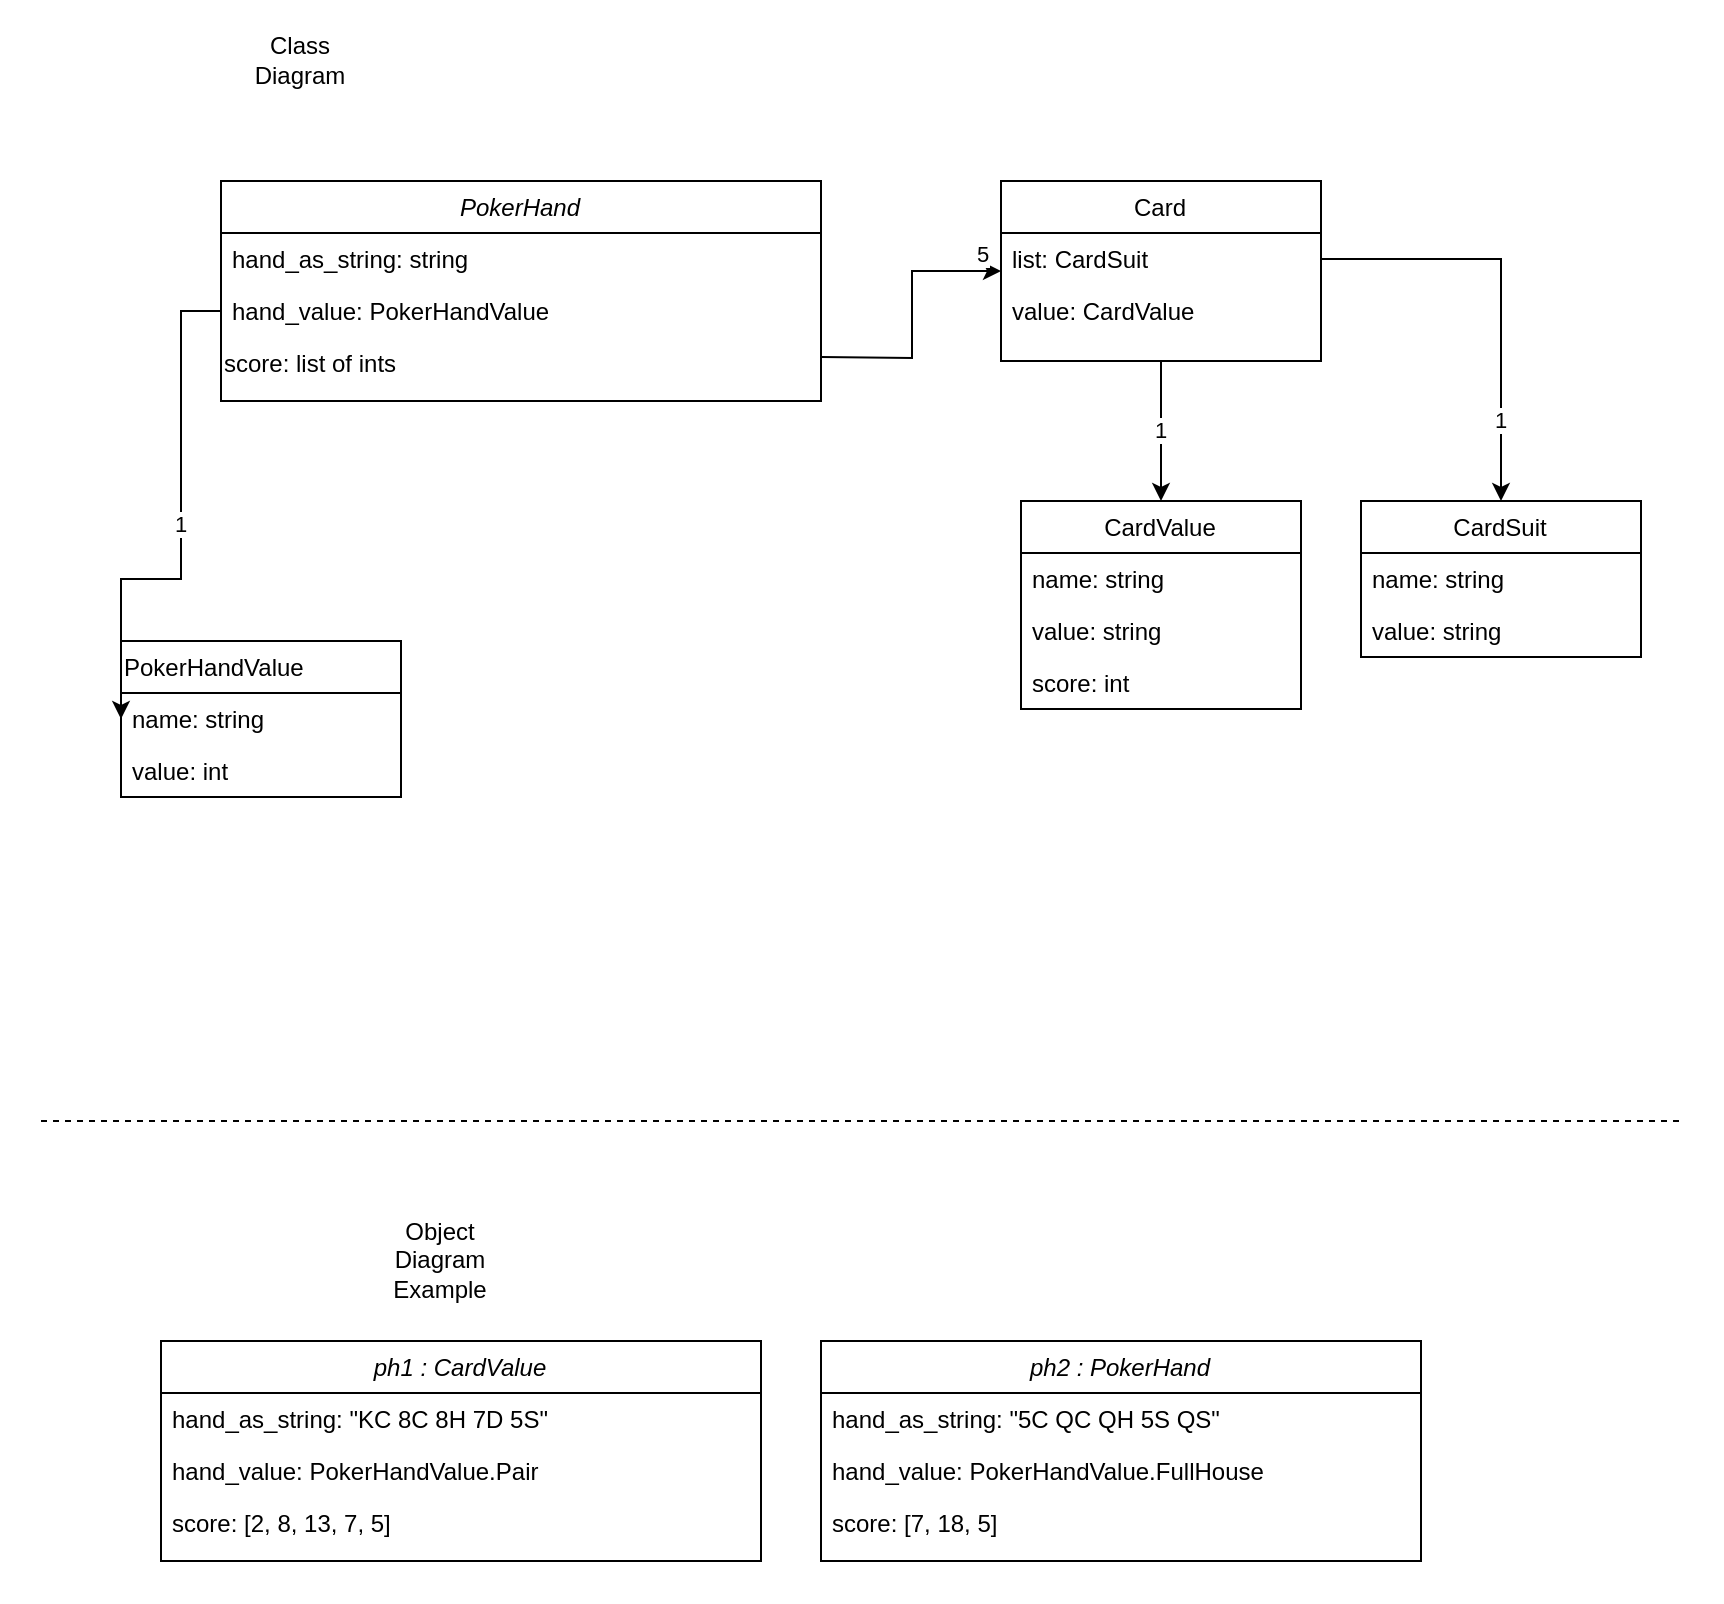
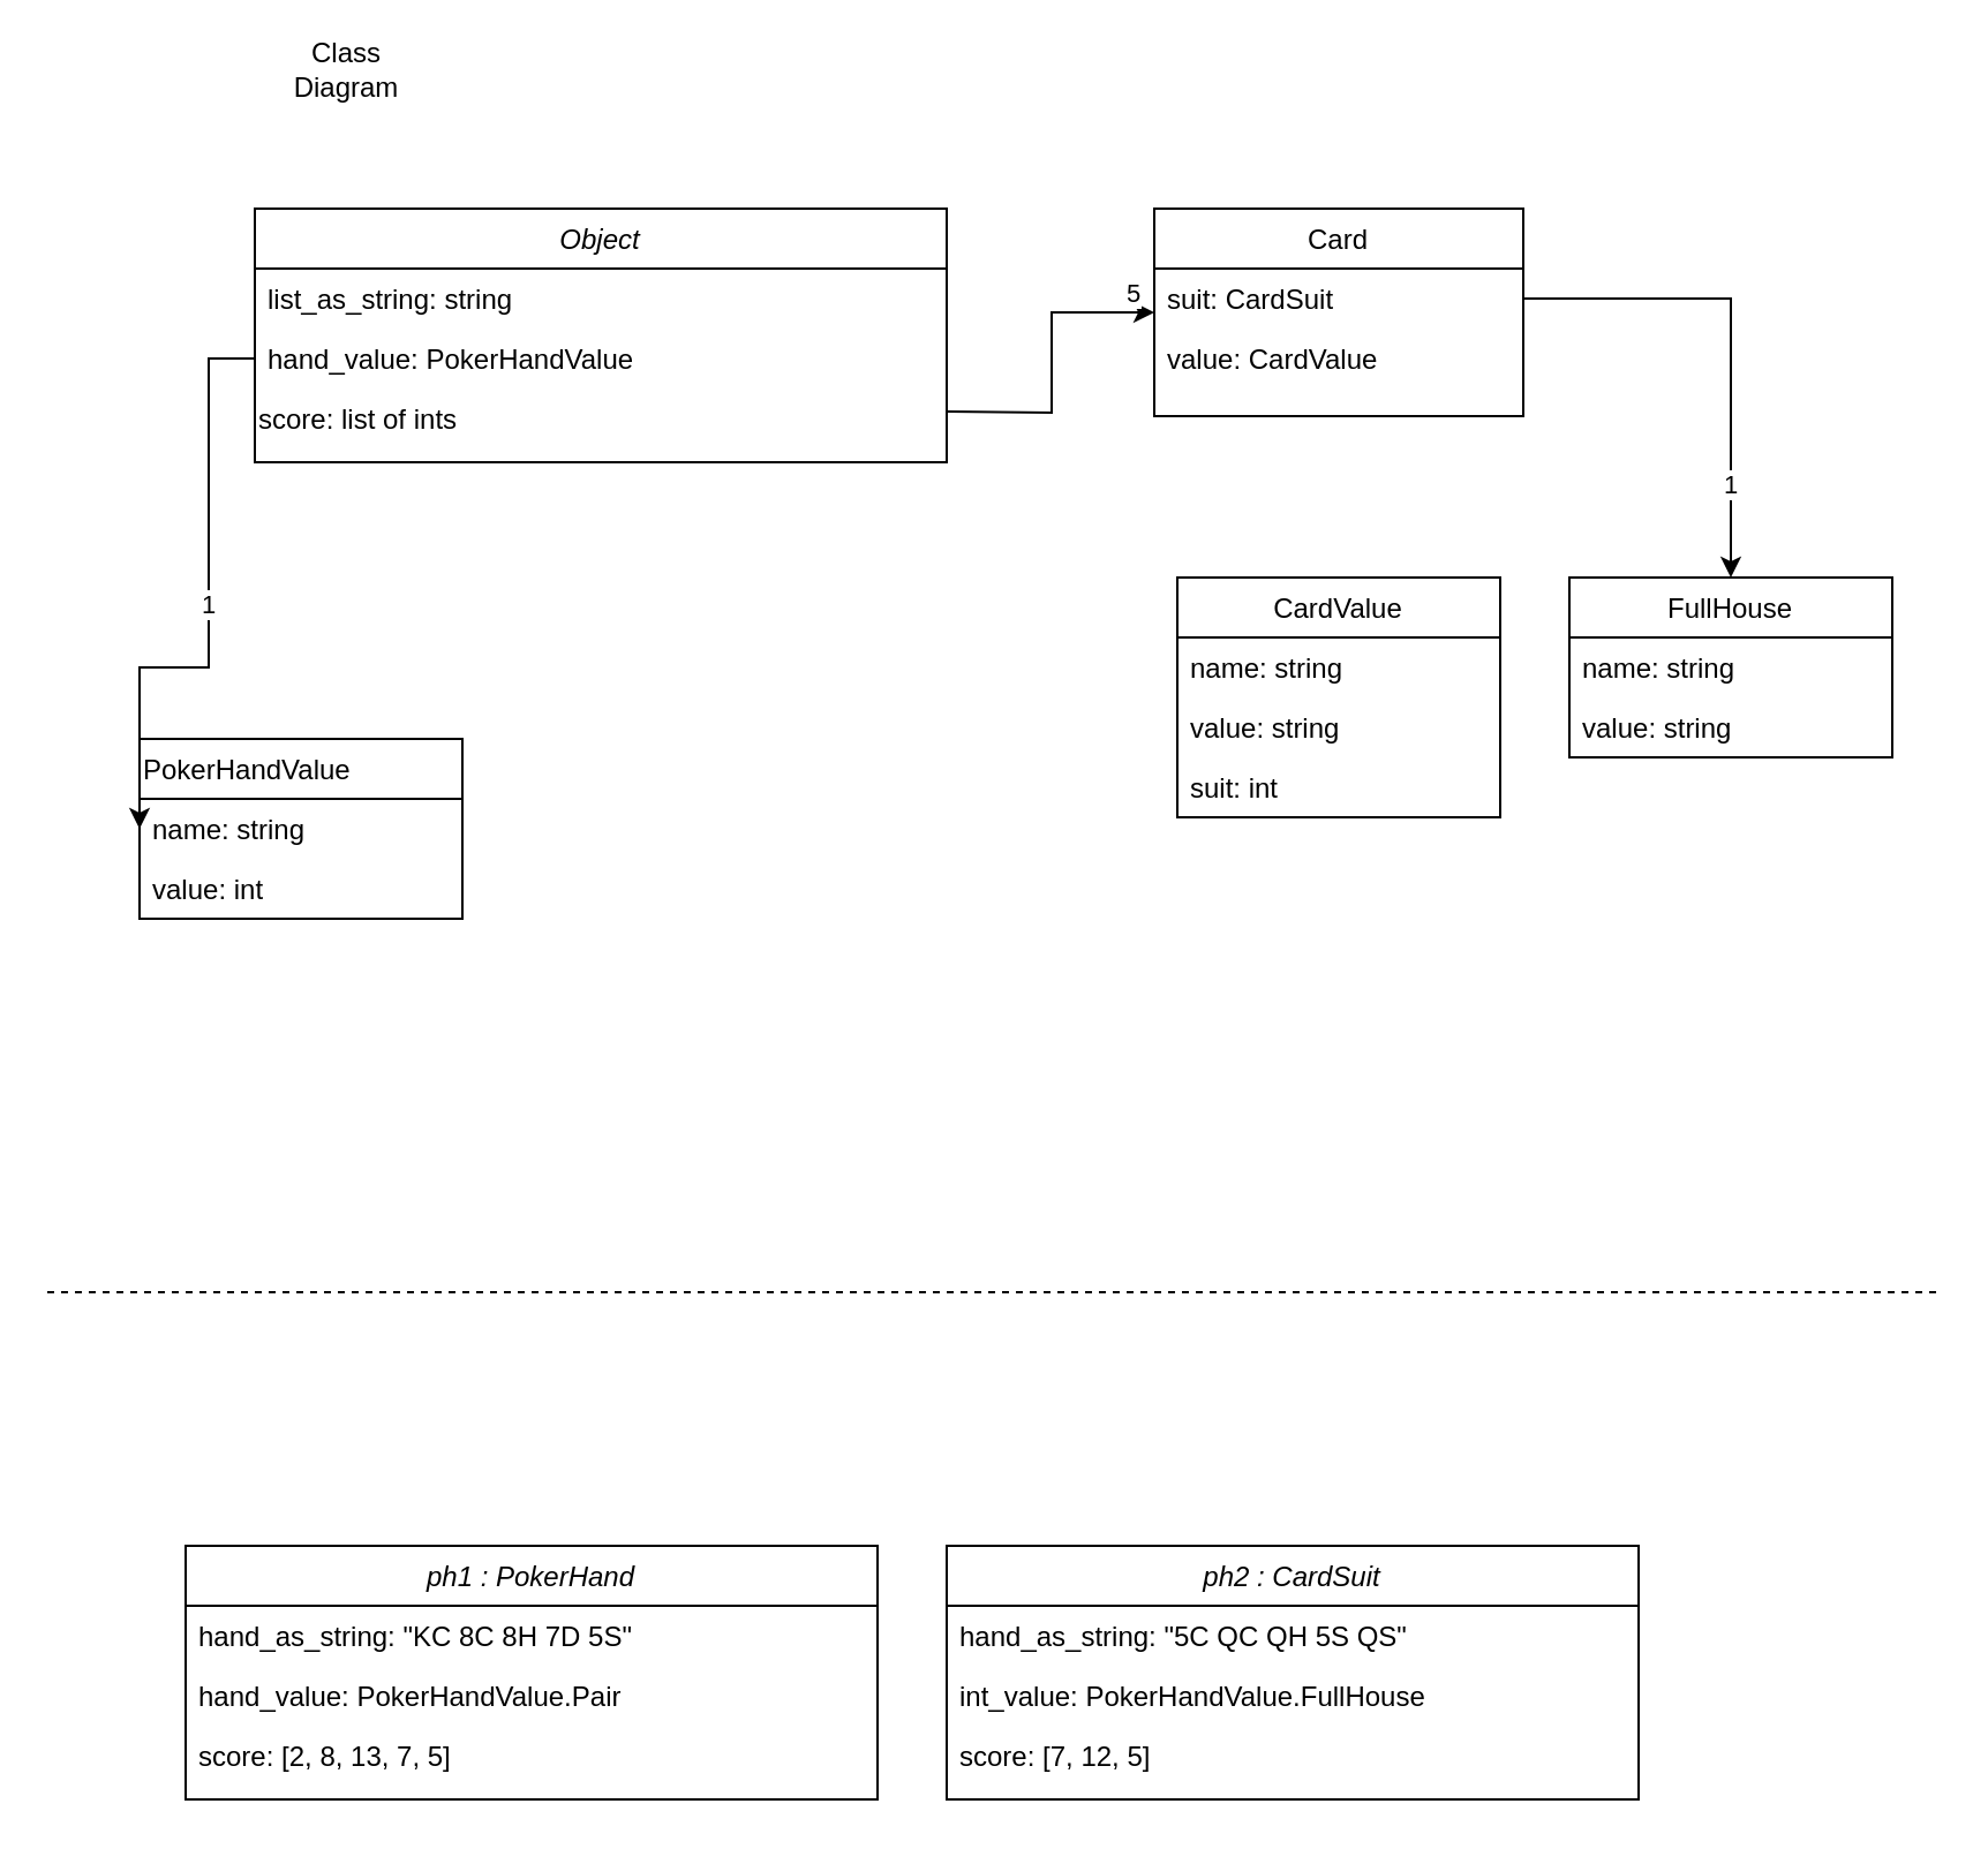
- <mxCell id="2" value="PokerHand" style="swimlane;fontStyle=2;align=center;verticalAlign=top;childLayout=stackLayout;horizontal=1;startSize=26;horizontalStack=0;resizeParent=1;resizeLast=0;collapsible=1;marginBottom=0;rounded=0;shadow=0;strokeWidth=1;" parent="1" vertex="1"><mxGeometry x="110" y="90" width="300" height="110" as="geometry"><mxRectangle x="230" y="140" width="160" height="26" as="alternateBounds" /></mxGeometry></mxCell>
+ <mxCell id="2" value="Object" style="swimlane;fontStyle=2;align=center;verticalAlign=top;childLayout=stackLayout;horizontal=1;startSize=26;horizontalStack=0;resizeParent=1;resizeLast=0;collapsible=1;marginBottom=0;rounded=0;shadow=0;strokeWidth=1;" parent="1" vertex="1"><mxGeometry x="110" y="90" width="300" height="110" as="geometry"><mxRectangle x="230" y="140" width="160" height="26" as="alternateBounds" /></mxGeometry></mxCell>
- <mxCell id="3" value="hand_as_string: string" style="text;align=left;verticalAlign=top;spacingLeft=4;spacingRight=4;overflow=hidden;rotatable=0;points=[[0,0.5],[1,0.5]];portConstraint=eastwest;" parent="2" vertex="1"><mxGeometry y="26" width="300" height="26" as="geometry" /></mxCell>
+ <mxCell id="3" value="list_as_string: string" style="text;align=left;verticalAlign=top;spacingLeft=4;spacingRight=4;overflow=hidden;rotatable=0;points=[[0,0.5],[1,0.5]];portConstraint=eastwest;" parent="2" vertex="1"><mxGeometry y="26" width="300" height="26" as="geometry" /></mxCell>
- <mxCell id="7" value="list: CardSuit" style="text;align=left;verticalAlign=top;spacingLeft=4;spacingRight=4;overflow=hidden;rotatable=0;points=[[0,0.5],[1,0.5]];portConstraint=eastwest;" parent="6" vertex="1"><mxGeometry y="26" width="160" height="26" as="geometry" /></mxCell>
+ <mxCell id="7" value="suit: CardSuit" style="text;align=left;verticalAlign=top;spacingLeft=4;spacingRight=4;overflow=hidden;rotatable=0;points=[[0,0.5],[1,0.5]];portConstraint=eastwest;" parent="6" vertex="1"><mxGeometry y="26" width="160" height="26" as="geometry" /></mxCell>
- <mxCell id="22" value="1" style="edgeStyle=orthogonalEdgeStyle;rounded=0;orthogonalLoop=1;jettySize=auto;html=1;exitX=0.5;exitY=1;exitDx=0;exitDy=0;" parent="1" source="6" target="9" edge="1"><mxGeometry relative="1" as="geometry" /></mxCell>
- <mxCell id="13" value="CardSuit" style="swimlane;fontStyle=0;childLayout=stackLayout;horizontal=1;startSize=26;fillColor=none;horizontalStack=0;resizeParent=1;resizeParentMax=0;resizeLast=0;collapsible=1;marginBottom=0;" parent="1" vertex="1"><mxGeometry x="680" y="250" width="140" height="78" as="geometry" /></mxCell>
+ <mxCell id="13" value="FullHouse" style="swimlane;fontStyle=0;childLayout=stackLayout;horizontal=1;startSize=26;fillColor=none;horizontalStack=0;resizeParent=1;resizeParentMax=0;resizeLast=0;collapsible=1;marginBottom=0;" parent="1" vertex="1"><mxGeometry x="680" y="250" width="140" height="78" as="geometry" /></mxCell>
- <mxCell id="12" value="score: int" style="text;strokeColor=none;fillColor=none;align=left;verticalAlign=top;spacingLeft=4;spacingRight=4;overflow=hidden;rotatable=0;points=[[0,0.5],[1,0.5]];portConstraint=eastwest;" vertex="1" parent="9"><mxGeometry y="78" width="140" height="26" as="geometry" /></mxCell>
+ <mxCell id="12" value="suit: int" style="text;strokeColor=none;fillColor=none;align=left;verticalAlign=top;spacingLeft=4;spacingRight=4;overflow=hidden;rotatable=0;points=[[0,0.5],[1,0.5]];portConstraint=eastwest;" vertex="1" parent="9"><mxGeometry y="78" width="140" height="26" as="geometry" /></mxCell>
- <mxCell id="28" value="Object Diagram Example" style="text;html=1;strokeColor=none;fillColor=none;align=center;verticalAlign=middle;whiteSpace=wrap;rounded=0;" parent="1" vertex="1"><mxGeometry x="200" y="620" width="40" height="20" as="geometry" /></mxCell>
- <mxCell id="24" value="ph1 : CardValue" style="swimlane;fontStyle=2;align=center;verticalAlign=top;childLayout=stackLayout;horizontal=1;startSize=26;horizontalStack=0;resizeParent=1;resizeLast=0;collapsible=1;marginBottom=0;rounded=0;shadow=0;strokeWidth=1;" parent="1" vertex="1"><mxGeometry x="80" y="670" width="300" height="110" as="geometry"><mxRectangle x="230" y="140" width="160" height="26" as="alternateBounds" /></mxGeometry></mxCell>
+ <mxCell id="24" value="ph1 : PokerHand" style="swimlane;fontStyle=2;align=center;verticalAlign=top;childLayout=stackLayout;horizontal=1;startSize=26;horizontalStack=0;resizeParent=1;resizeLast=0;collapsible=1;marginBottom=0;rounded=0;shadow=0;strokeWidth=1;" parent="1" vertex="1"><mxGeometry x="80" y="670" width="300" height="110" as="geometry"><mxRectangle x="230" y="140" width="160" height="26" as="alternateBounds" /></mxGeometry></mxCell>
- <mxCell id="30" value="ph2 : PokerHand" style="swimlane;fontStyle=2;align=center;verticalAlign=top;childLayout=stackLayout;horizontal=1;startSize=26;horizontalStack=0;resizeParent=1;resizeLast=0;collapsible=1;marginBottom=0;rounded=0;shadow=0;strokeWidth=1;" parent="1" vertex="1"><mxGeometry x="410" y="670" width="300" height="110" as="geometry"><mxRectangle x="230" y="140" width="160" height="26" as="alternateBounds" /></mxGeometry></mxCell>
+ <mxCell id="30" value="ph2 : CardSuit" style="swimlane;fontStyle=2;align=center;verticalAlign=top;childLayout=stackLayout;horizontal=1;startSize=26;horizontalStack=0;resizeParent=1;resizeLast=0;collapsible=1;marginBottom=0;rounded=0;shadow=0;strokeWidth=1;" parent="1" vertex="1"><mxGeometry x="410" y="670" width="300" height="110" as="geometry"><mxRectangle x="230" y="140" width="160" height="26" as="alternateBounds" /></mxGeometry></mxCell>
- <mxCell id="32" value="hand_value: PokerHandValue.FullHouse" style="text;align=left;verticalAlign=top;spacingLeft=4;spacingRight=4;overflow=hidden;rotatable=0;points=[[0,0.5],[1,0.5]];portConstraint=eastwest;rounded=0;shadow=0;html=0;" parent="30" vertex="1"><mxGeometry y="52" width="300" height="26" as="geometry" /></mxCell>
+ <mxCell id="32" value="int_value: PokerHandValue.FullHouse" style="text;align=left;verticalAlign=top;spacingLeft=4;spacingRight=4;overflow=hidden;rotatable=0;points=[[0,0.5],[1,0.5]];portConstraint=eastwest;rounded=0;shadow=0;html=0;" parent="30" vertex="1"><mxGeometry y="52" width="300" height="26" as="geometry" /></mxCell>
- <mxCell id="33" value="score: [7, 18, 5]" style="text;align=left;verticalAlign=top;spacingLeft=4;spacingRight=4;overflow=hidden;rotatable=0;points=[[0,0.5],[1,0.5]];portConstraint=eastwest;rounded=0;shadow=0;html=0;" parent="30" vertex="1"><mxGeometry y="78" width="300" height="30" as="geometry" /></mxCell>
+ <mxCell id="33" value="score: [7, 12, 5]" style="text;align=left;verticalAlign=top;spacingLeft=4;spacingRight=4;overflow=hidden;rotatable=0;points=[[0,0.5],[1,0.5]];portConstraint=eastwest;rounded=0;shadow=0;html=0;" parent="30" vertex="1"><mxGeometry y="78" width="300" height="30" as="geometry" /></mxCell>
